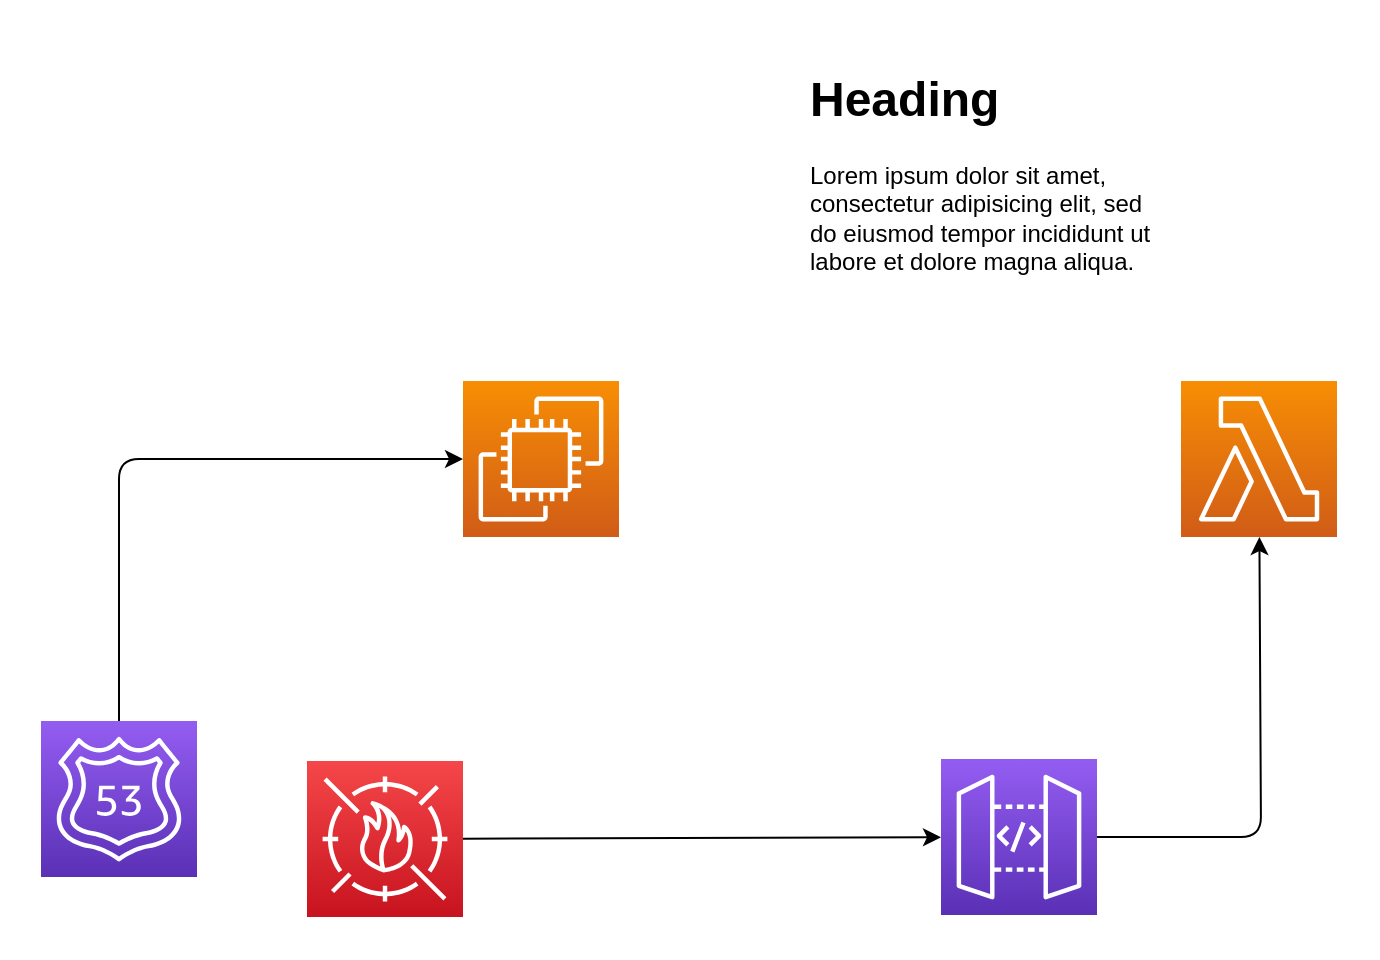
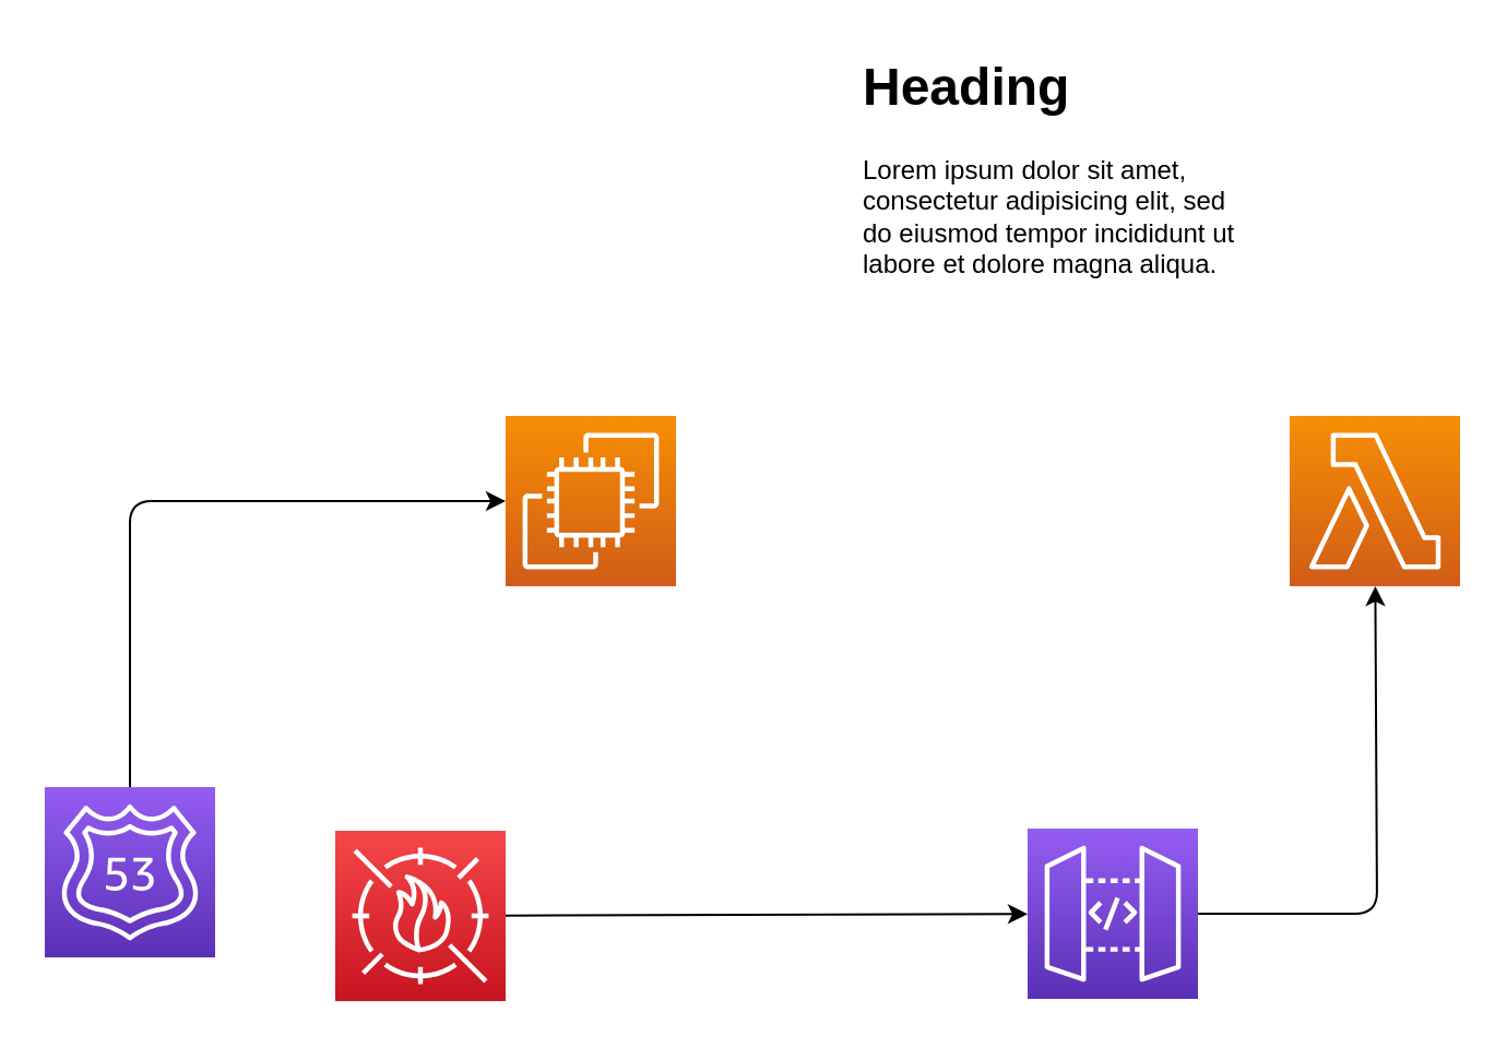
- <mxCell id="10" value="&lt;h1&gt;Heading&lt;/h1&gt;&lt;p&gt;Lorem ipsum dolor sit amet, consectetur adipisicing elit, sed do eiusmod tempor incididunt ut labore et dolore magna aliqua.&lt;/p&gt;" style="text;html=1;strokeColor=none;fillColor=none;spacing=5;spacingTop=-20;whiteSpace=wrap;overflow=hidden;rounded=0;" vertex="1" parent="1"><mxGeometry x="400" y="30" width="190" height="120" as="geometry" /></mxCell>
+ <mxCell id="10" value="&lt;h1&gt;Heading&lt;/h1&gt;&lt;p&gt;Lorem ipsum dolor sit amet, consectetur adipisicing elit, sed do eiusmod tempor incididunt ut labore et dolore magna aliqua.&lt;/p&gt;" style="text;html=1;strokeColor=none;fillColor=none;spacing=5;spacingTop=-20;whiteSpace=wrap;overflow=hidden;rounded=0;" vertex="1" parent="1"><mxGeometry x="390" y="20" width="190" height="120" as="geometry" /></mxCell>
